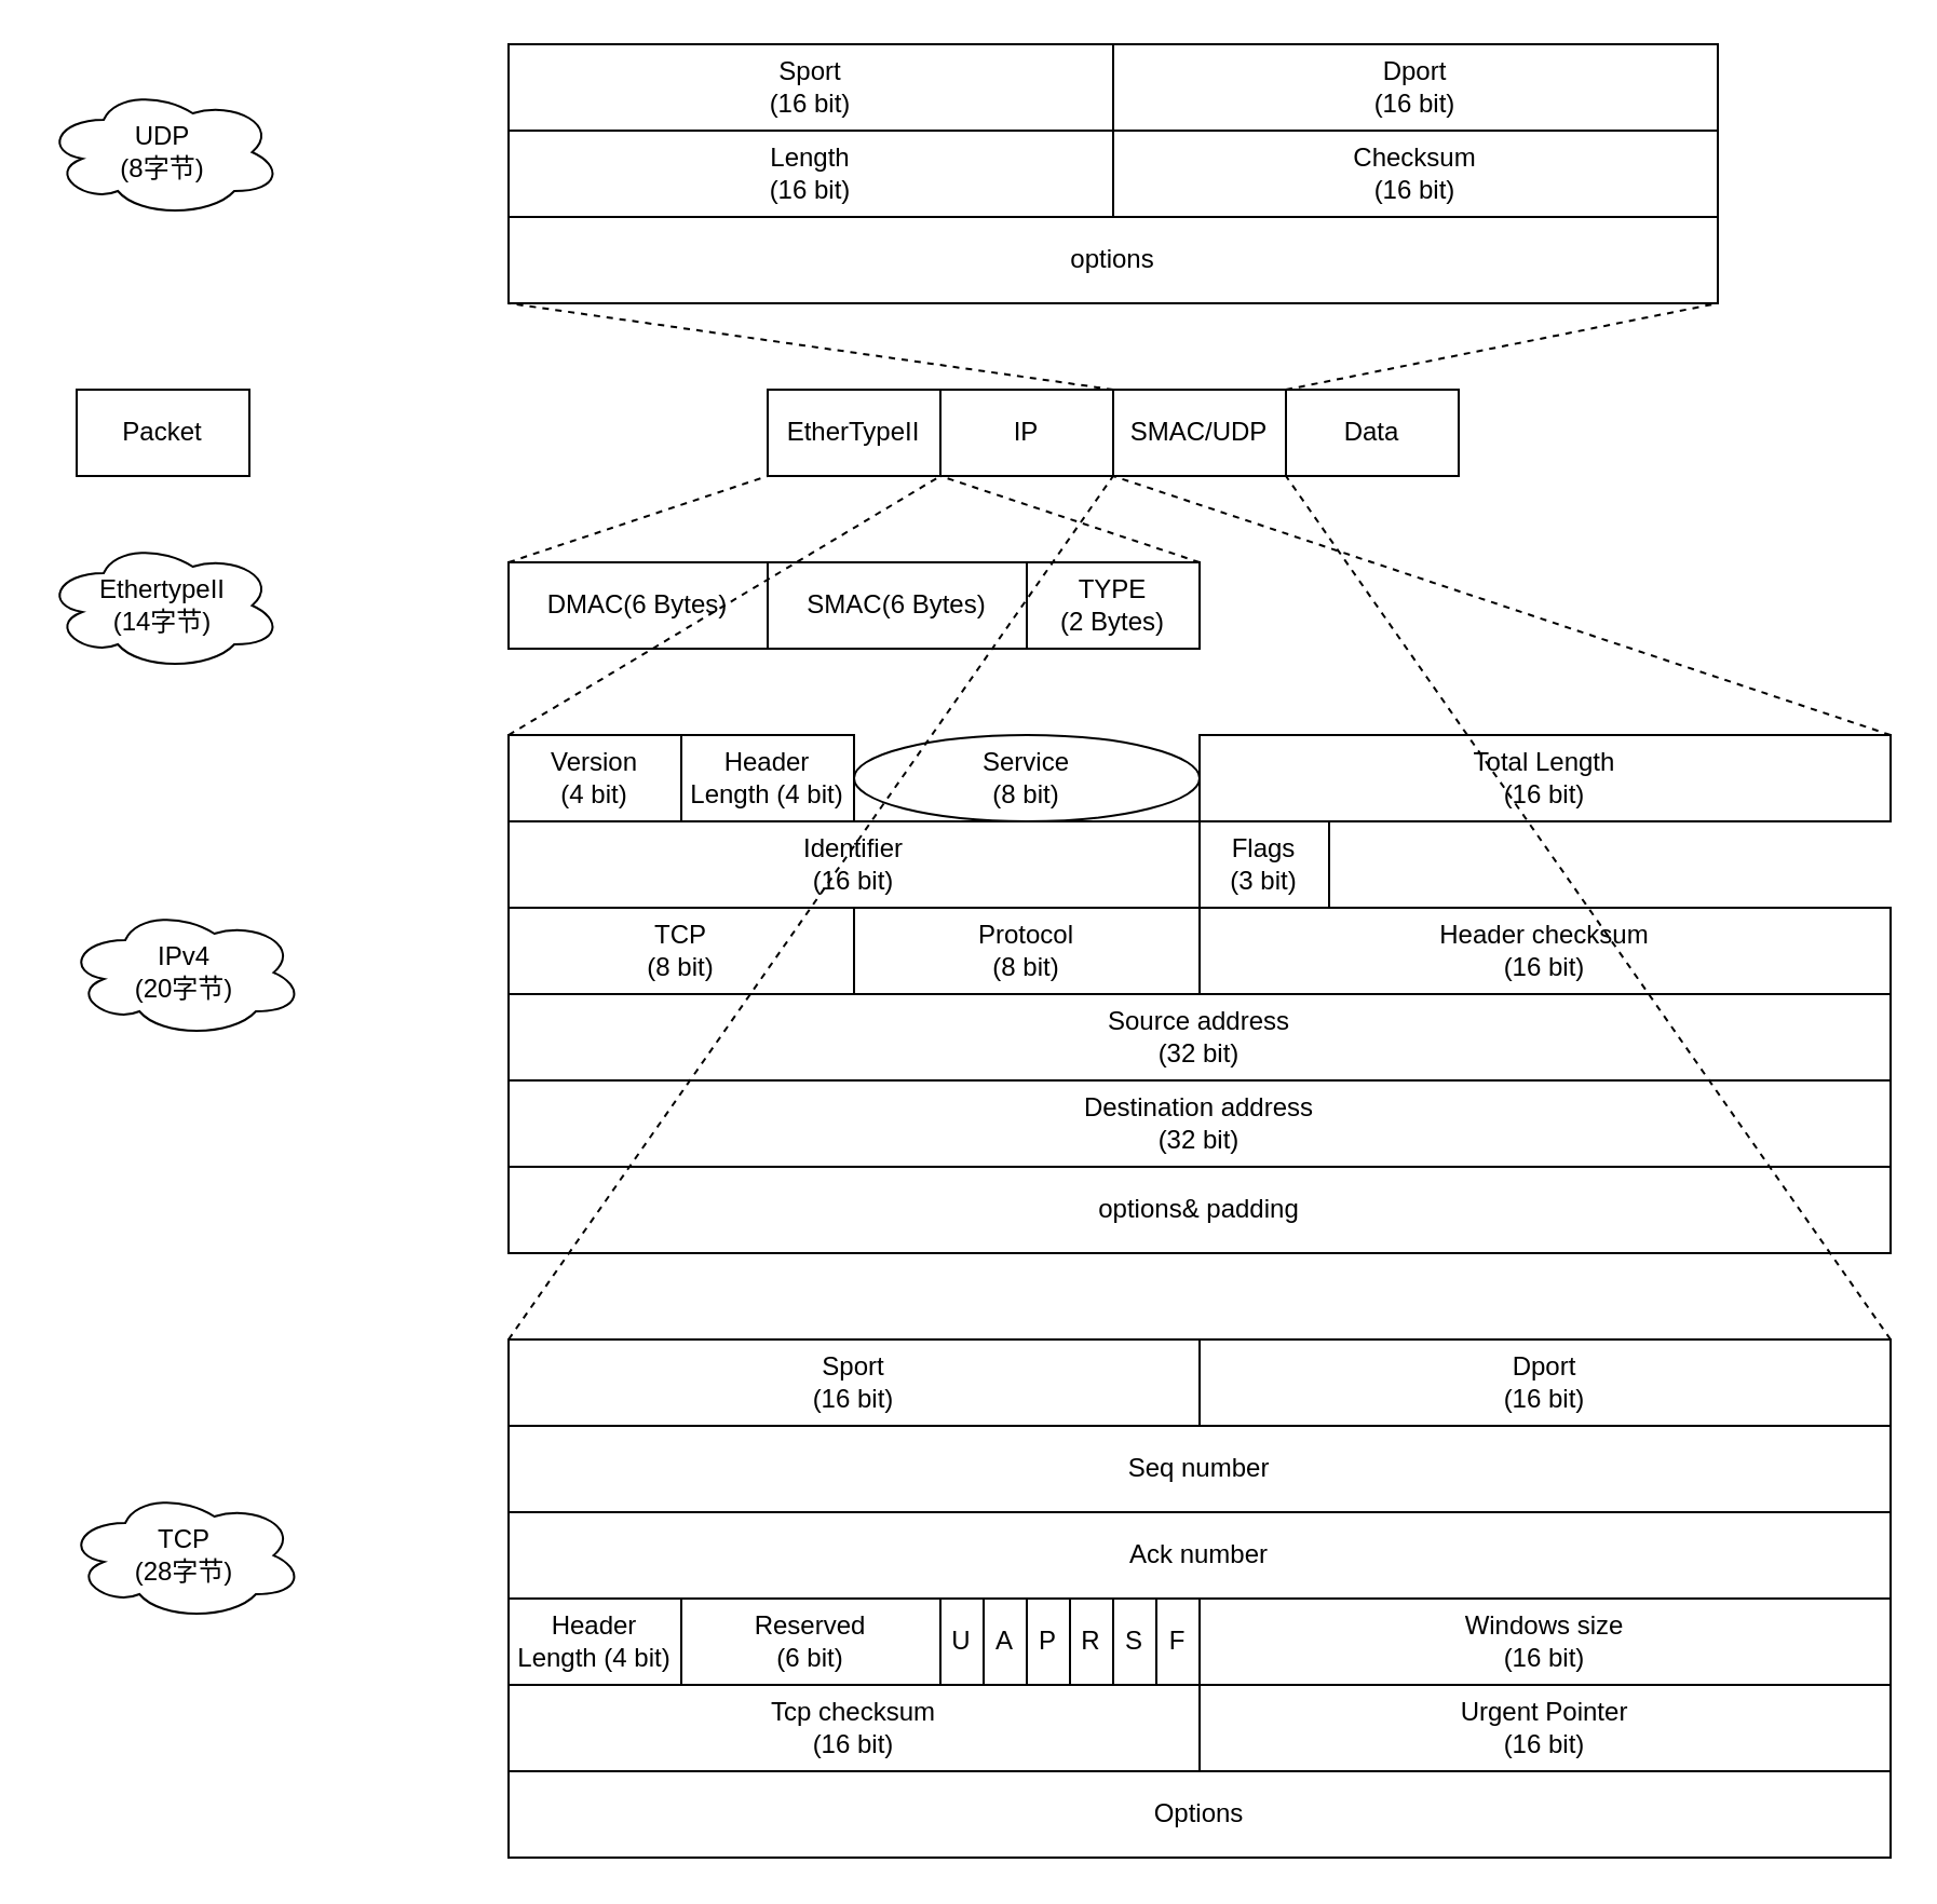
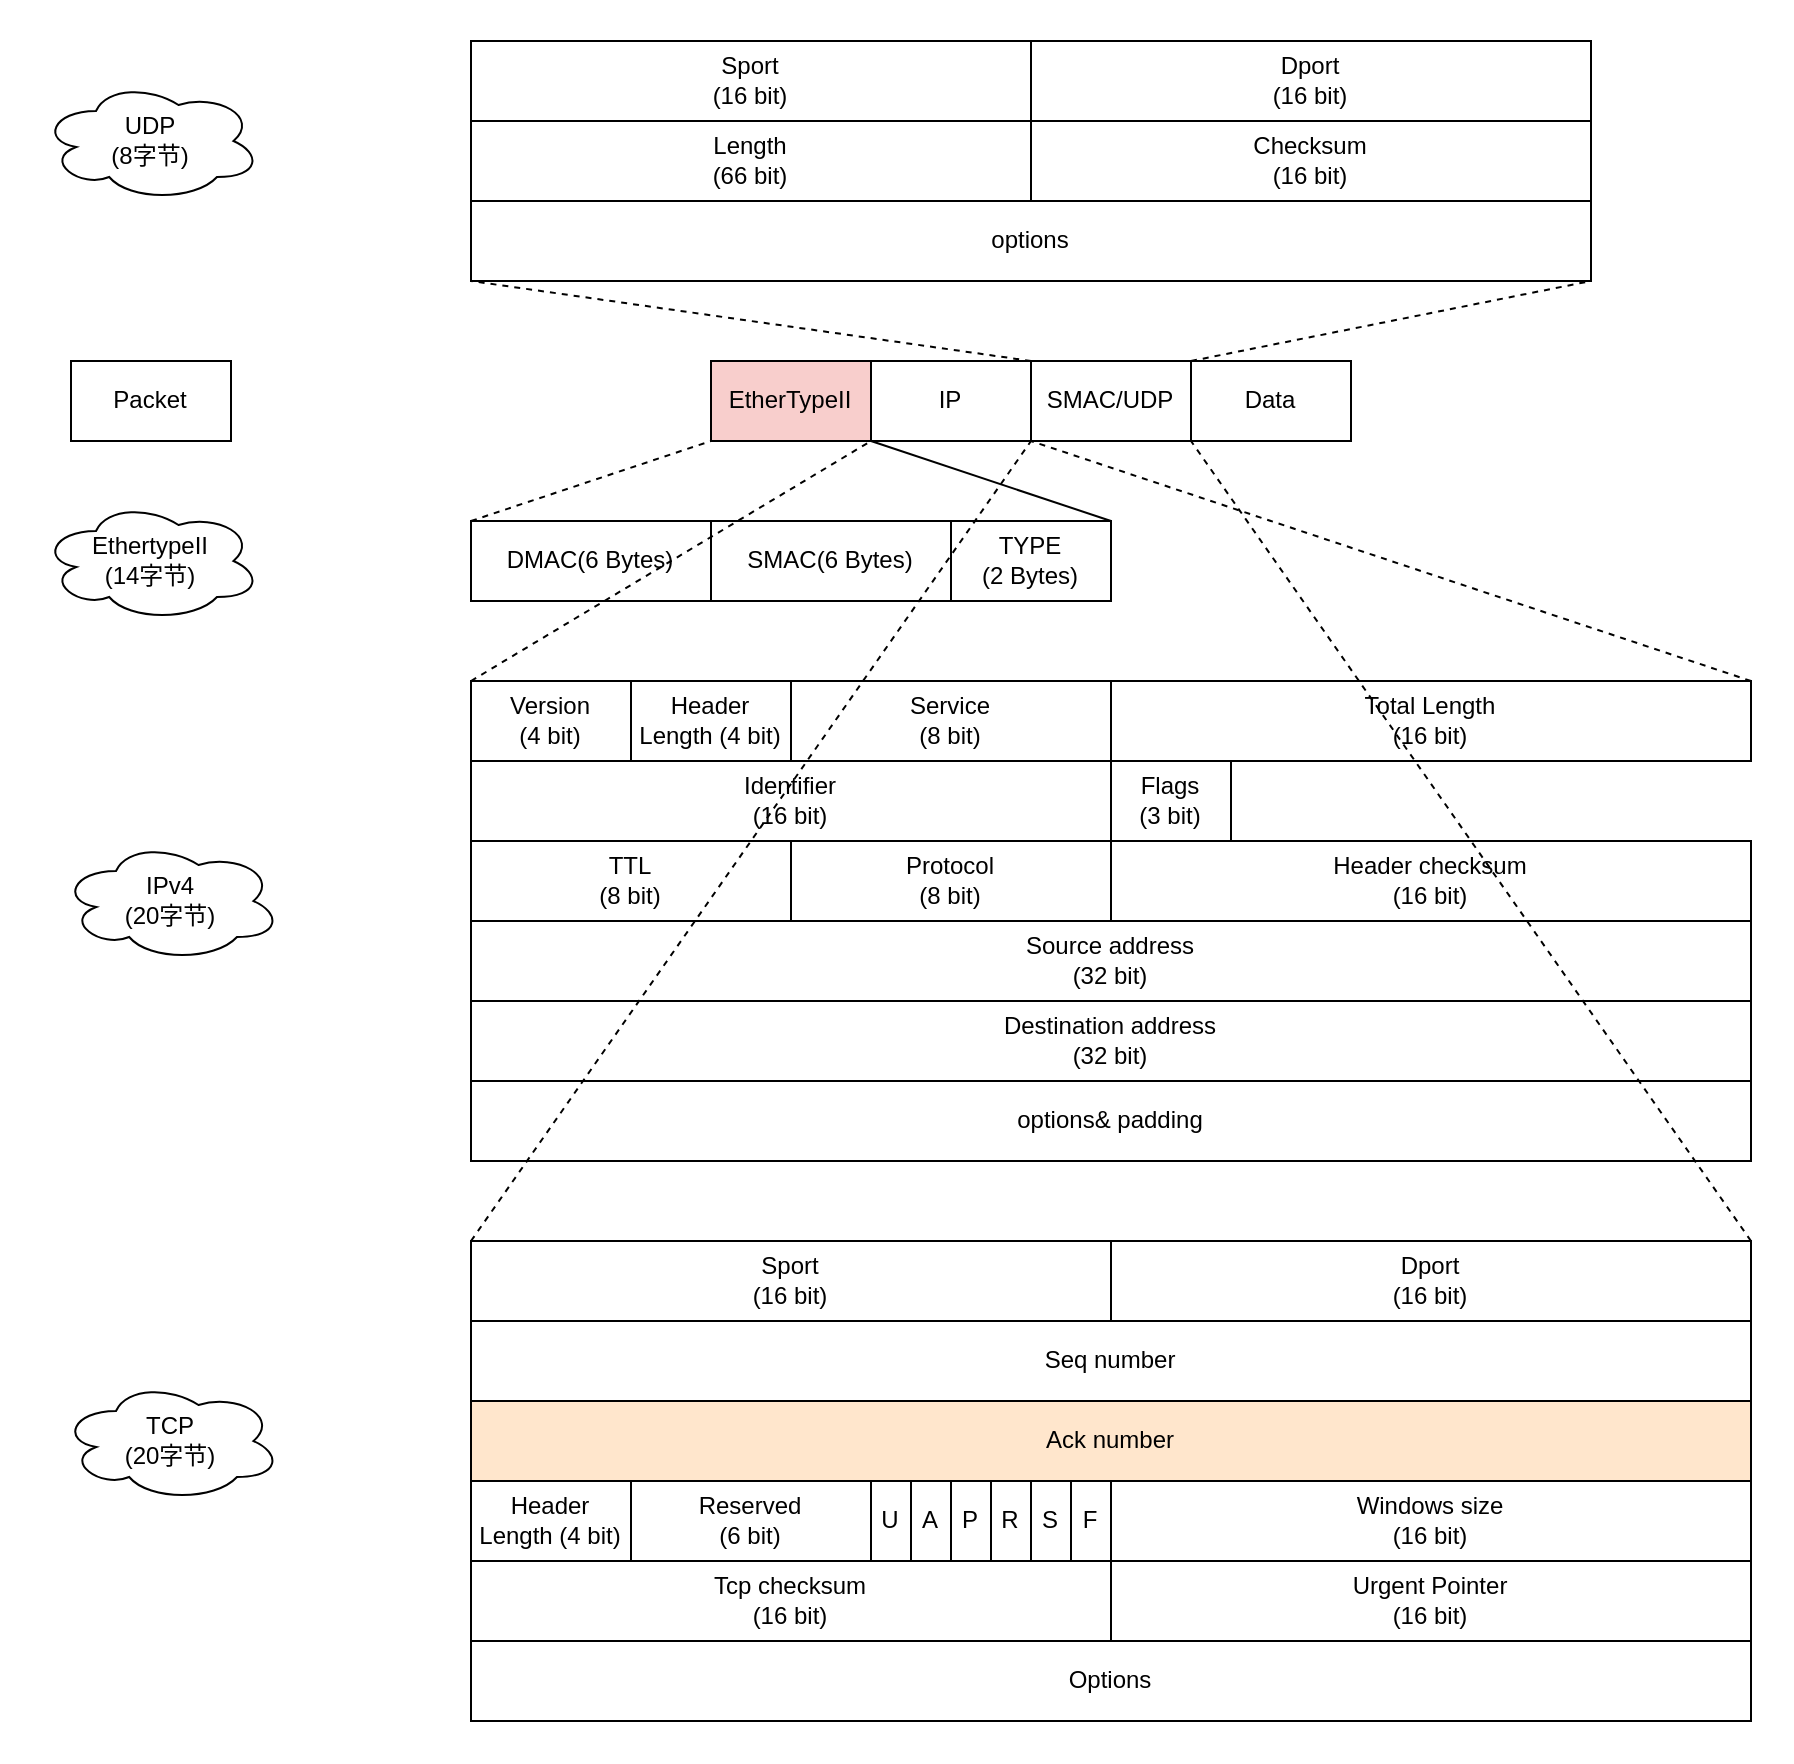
- <mxCell id="49" value="Length&lt;br&gt;(16 bit)" style="rounded=0;whiteSpace=wrap;html=1;" vertex="1" parent="1"><mxGeometry x="235" width="280" height="40" as="geometry" y="60" /></mxCell>
+ <mxCell id="49" value="Length&lt;br&gt;(66 bit)" style="rounded=0;whiteSpace=wrap;html=1;" vertex="1" parent="1"><mxGeometry x="235" width="280" height="40" as="geometry" y="60" /></mxCell>
- <mxCell id="7" value="EtherTypeII" style="rounded=0;whiteSpace=wrap;html=1;" vertex="1" parent="1"><mxGeometry x="355" y="180" width="80" height="40" as="geometry" /></mxCell>
+ <mxCell id="7" value="EtherTypeII" style="rounded=0;whiteSpace=wrap;html=1;fillColor=#f8cecc;" vertex="1" parent="1"><mxGeometry x="355" y="180" width="80" height="40" as="geometry" /></mxCell>
- <mxCell id="12" value="" style="endArrow=none;dashed=1;html=1;entryX=0;entryY=1;entryDx=0;entryDy=0;exitX=1;exitY=0;exitDx=0;exitDy=0;" edge="1" parent="1" source="4" target="8"><mxGeometry width="50" height="50" relative="1" as="geometry"><mxPoint x="875" y="260" as="sourcePoint" /><mxPoint x="925" y="210" as="targetPoint" /></mxGeometry></mxCell>
+ <mxCell id="12" value="" style="endArrow=none;dashed=0;html=1;entryX=0;entryY=1;entryDx=0;entryDy=0;exitX=1;exitY=0;exitDx=0;exitDy=0;" edge="1" parent="1" source="4" target="8"><mxGeometry width="50" height="50" relative="1" as="geometry"><mxPoint x="875" y="260" as="sourcePoint" /><mxPoint x="925" y="210" as="targetPoint" /></mxGeometry></mxCell>
- <mxCell id="15" value="Service &lt;br&gt;(8 bit)" style="ellipse;whiteSpace=wrap;html=1;" vertex="1" parent="1"><mxGeometry x="395" y="340" width="160" height="40" as="geometry" /></mxCell>
+ <mxCell id="15" value="Service &lt;br&gt;(8 bit)" style="rounded=0;whiteSpace=wrap;html=1;" vertex="1" parent="1"><mxGeometry x="395" y="340" width="160" height="40" as="geometry" /></mxCell>
- <mxCell id="22" value="TCP&lt;br&gt;(8 bit)" style="rounded=0;whiteSpace=wrap;html=1;" vertex="1" parent="1"><mxGeometry x="235" y="420" width="160" height="40" as="geometry" /></mxCell>
+ <mxCell id="22" value="TTL&lt;br&gt;(8 bit)" style="rounded=0;whiteSpace=wrap;html=1;" vertex="1" parent="1"><mxGeometry x="235" y="420" width="160" height="40" as="geometry" /></mxCell>
- <mxCell id="28" value="TCP&lt;br&gt;(28字节)" style="ellipse;shape=cloud;whiteSpace=wrap;html=1;" vertex="1" parent="1"><mxGeometry x="30" y="690" width="110" height="60" as="geometry" /></mxCell>
+ <mxCell id="28" value="TCP&lt;br&gt;(20字节)" style="ellipse;shape=cloud;whiteSpace=wrap;html=1;" vertex="1" parent="1"><mxGeometry x="30" y="690" width="110" height="60" as="geometry" /></mxCell>
- <mxCell id="32" value="Ack number" style="rounded=0;whiteSpace=wrap;html=1;" vertex="1" parent="1"><mxGeometry x="235" y="700" width="640" height="40" as="geometry" /></mxCell>
+ <mxCell id="32" value="Ack number" style="rounded=0;whiteSpace=wrap;html=1;fillColor=#ffe6cc;" vertex="1" parent="1"><mxGeometry x="235" y="700" width="640" height="40" as="geometry" /></mxCell>
